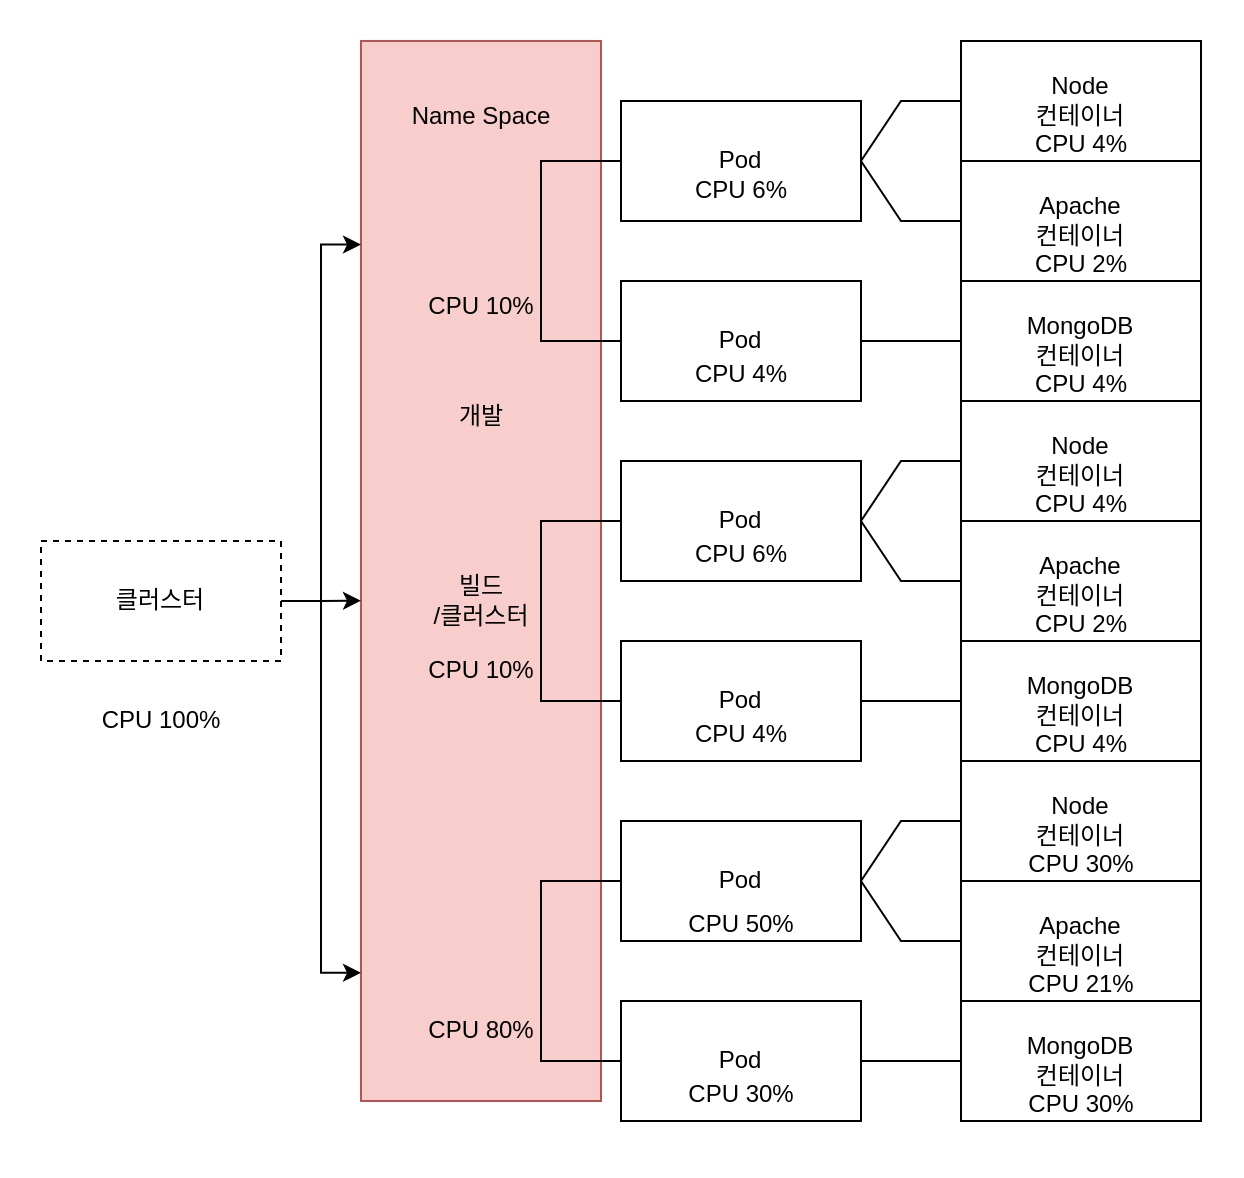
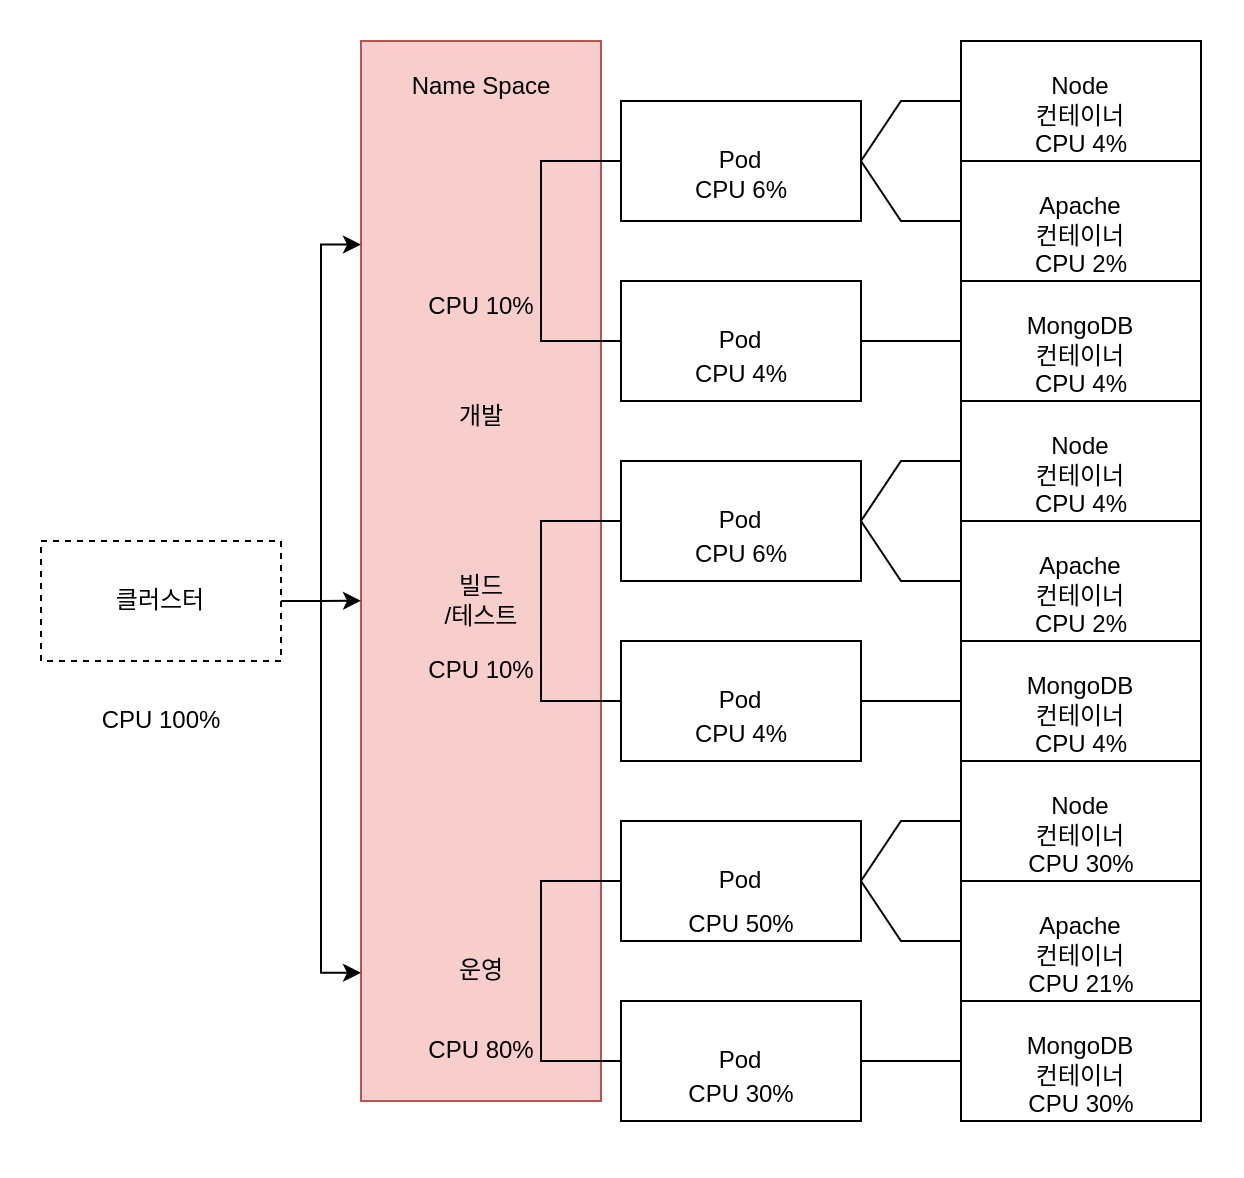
- <mxCell id="12" value="Name Space" style="text;html=1;align=center;verticalAlign=middle;resizable=0;points=[];autosize=1;strokeColor=none;fillColor=none;" vertex="1" parent="1"><mxGeometry x="195" y="43" width="90" height="30" as="geometry" /></mxCell>
+ <mxCell id="12" value="Name Space" style="text;html=1;align=center;verticalAlign=middle;resizable=0;points=[];autosize=1;strokeColor=none;fillColor=none;" vertex="1" parent="1"><mxGeometry x="195" y="28" width="90" height="30" as="geometry" /></mxCell>
- <mxCell id="15" value="빌드&lt;br&gt;/클러스터" style="text;html=1;align=center;verticalAlign=middle;resizable=0;points=[];autosize=1;strokeColor=none;fillColor=none;" vertex="1" parent="1"><mxGeometry x="210" y="280" width="60" height="40" as="geometry" /></mxCell>
+ <mxCell id="15" value="빌드&lt;br&gt;/테스트" style="text;html=1;align=center;verticalAlign=middle;resizable=0;points=[];autosize=1;strokeColor=none;fillColor=none;" vertex="1" parent="1"><mxGeometry x="210" y="280" width="60" height="40" as="geometry" /></mxCell>
+ <mxCell id="16" value="운영" style="text;html=1;align=center;verticalAlign=middle;resizable=0;points=[];autosize=1;strokeColor=none;fillColor=none;" vertex="1" parent="1"><mxGeometry x="215" y="470" width="50" height="30" as="geometry" /></mxCell>
- <mxCell id="38" value="CPU 80%" style="text;html=1;align=center;verticalAlign=middle;resizable=0;points=[];autosize=1;strokeColor=none;fillColor=none;" vertex="1" parent="1"><mxGeometry x="200" y="500" width="80" height="30" as="geometry" /></mxCell>
+ <mxCell id="38" value="CPU 80%" style="text;html=1;align=center;verticalAlign=middle;resizable=0;points=[];autosize=1;strokeColor=none;fillColor=none;" vertex="1" parent="1"><mxGeometry x="200" y="510" width="80" height="30" as="geometry" /></mxCell>
